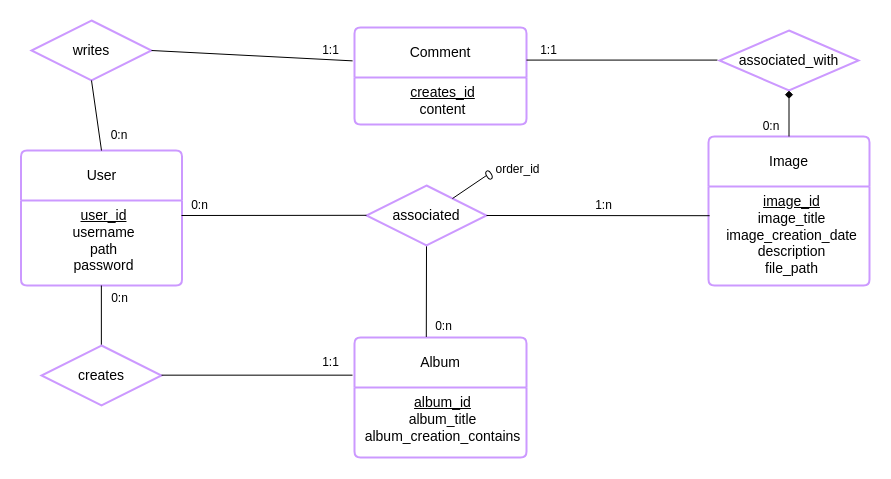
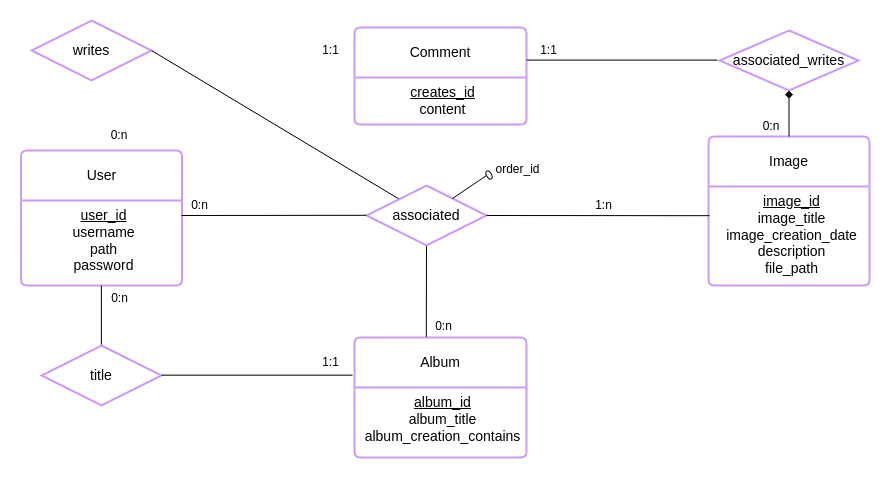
- <mxCell id="10" value="" style="endArrow=none;html=1;rounded=0;entryX=-0.011;entryY=0.344;entryDx=0;entryDy=0;exitX=1;exitY=0.5;exitDx=0;exitDy=0;entryPerimeter=0;" parent="1" source="4" target="7" edge="1"><mxGeometry width="50" height="50" relative="1" as="geometry"><mxPoint x="177" y="148" as="sourcePoint" /><mxPoint x="227" y="98" as="targetPoint" /></mxGeometry></mxCell>
+ <mxCell id="10" value="" style="endArrow=none;html=1;rounded=0;exitX=1;exitY=0.5;exitDx=0;exitDy=0;" parent="1" source="4" target="26" edge="1"><mxGeometry width="50" height="50" relative="1" as="geometry"><mxPoint x="177" y="148" as="sourcePoint" /><mxPoint x="227" y="98" as="targetPoint" /></mxGeometry></mxCell>
- <mxCell id="13" value="&lt;font style=&quot;font-size: 14px;&quot;&gt;associated_with&lt;/font&gt;" style="shape=rhombus;perimeter=rhombusPerimeter;whiteSpace=wrap;html=1;align=center;strokeColor=#CC99FF;strokeWidth=2;" parent="1" vertex="1"><mxGeometry x="719" y="30" width="139" height="60" as="geometry" /></mxCell>
+ <mxCell id="13" value="&lt;font style=&quot;font-size: 14px;&quot;&gt;associated_writes&lt;/font&gt;" style="shape=rhombus;perimeter=rhombusPerimeter;whiteSpace=wrap;html=1;align=center;strokeColor=#CC99FF;strokeWidth=2;" parent="1" vertex="1"><mxGeometry x="719" y="30" width="139" height="60" as="geometry" /></mxCell>
- <mxCell id="5" value="" style="endArrow=none;html=1;rounded=0;exitX=0.5;exitY=0;exitDx=0;exitDy=0;entryX=0.5;entryY=1;entryDx=0;entryDy=0;" parent="1" source="2" target="4" edge="1"><mxGeometry width="50" height="50" relative="1" as="geometry"><mxPoint x="177" y="148" as="sourcePoint" /><mxPoint x="227" y="98" as="targetPoint" /></mxGeometry></mxCell>
- <mxCell id="23" value="&lt;span style=&quot;font-size: 14px;&quot;&gt;creates&lt;/span&gt;" style="shape=rhombus;perimeter=rhombusPerimeter;whiteSpace=wrap;html=1;align=center;strokeColor=#CC99FF;strokeWidth=2;" parent="1" vertex="1"><mxGeometry x="41" y="345" width="120" height="60" as="geometry" /></mxCell>
+ <mxCell id="23" value="&lt;span style=&quot;font-size: 14px;&quot;&gt;title&lt;/span&gt;" style="shape=rhombus;perimeter=rhombusPerimeter;whiteSpace=wrap;html=1;align=center;strokeColor=#CC99FF;strokeWidth=2;" parent="1" vertex="1"><mxGeometry x="41" y="345" width="120" height="60" as="geometry" /></mxCell>
